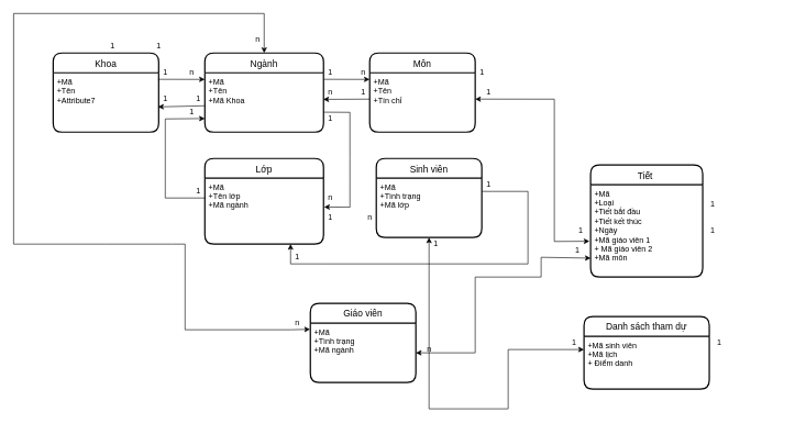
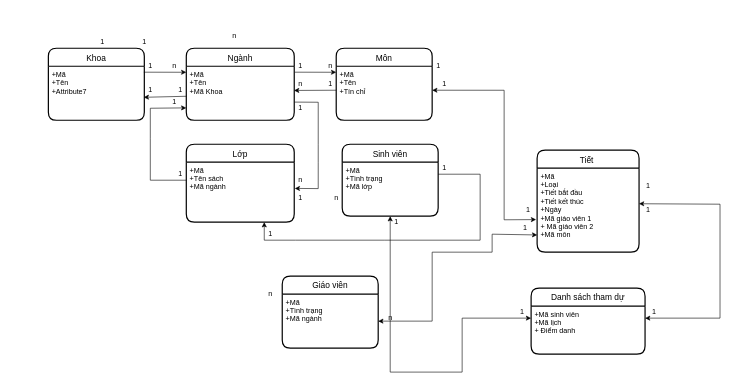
- <mxCell id="37" value="" style="endArrow=classic;startArrow=classic;html=1;rounded=0;exitX=0.5;exitY=0;exitDx=0;exitDy=0;entryX=-0.003;entryY=0.103;entryDx=0;entryDy=0;entryPerimeter=0;" edge="1" parent="1" source="8" target="5"><mxGeometry width="50" height="50" relative="1" as="geometry"><mxPoint x="510" y="230" as="sourcePoint" /><mxPoint x="560" y="180" as="targetPoint" /><Array as="points"><mxPoint x="400" y="20" /><mxPoint x="20" y="20" /><mxPoint x="20" y="370" /><mxPoint x="160" y="370" /><mxPoint x="260" y="370" /><mxPoint x="280" y="370" /><mxPoint x="280" y="500" /><mxPoint x="440" y="500" /></Array></mxGeometry></mxCell>
- <mxCell id="11" value="+Mã&#10;+Tên lớp&#10;+Mã ngành" style="align=left;strokeColor=none;fillColor=none;spacingLeft=4;fontSize=12;verticalAlign=top;resizable=0;rotatable=0;part=1;" vertex="1" parent="10"><mxGeometry y="30" width="180" height="100" as="geometry" /></mxCell>
+ <mxCell id="11" value="+Mã&#10;+Tên sách&#10;+Mã ngành" style="align=left;strokeColor=none;fillColor=none;spacingLeft=4;fontSize=12;verticalAlign=top;resizable=0;rotatable=0;part=1;" vertex="1" parent="10"><mxGeometry y="30" width="180" height="100" as="geometry" /></mxCell>
+ <mxCell id="56" value="" style="endArrow=classic;startArrow=classic;html=1;rounded=0;exitX=1;exitY=0.25;exitDx=0;exitDy=0;entryX=0.999;entryY=0.423;entryDx=0;entryDy=0;entryPerimeter=0;" edge="1" parent="1" source="45" target="43"><mxGeometry width="50" height="50" relative="1" as="geometry"><mxPoint x="850" y="390" as="sourcePoint" /><mxPoint x="900" y="340" as="targetPoint" /><Array as="points"><mxPoint x="1200" y="530" /><mxPoint x="1200" y="340" /></Array></mxGeometry></mxCell>
